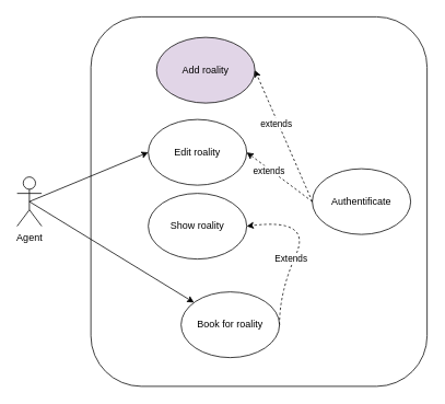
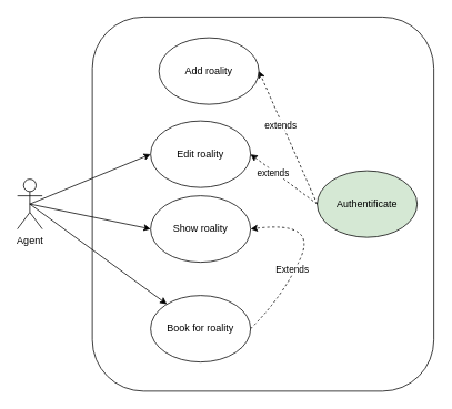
- <mxCell id="4" value="Add roality" style="ellipse;whiteSpace=wrap;html=1;fillColor=#e1d5e7;" vertex="1" parent="1"><mxGeometry x="190" y="45" width="120" height="80" as="geometry" /></mxCell>
+ <mxCell id="4" value="Add roality" style="ellipse;whiteSpace=wrap;html=1;" vertex="1" parent="1"><mxGeometry x="190" y="45" width="120" height="80" as="geometry" /></mxCell>
- <mxCell id="5" value="Authentificate" style="ellipse;whiteSpace=wrap;html=1;" vertex="1" parent="1"><mxGeometry x="380" y="205" width="120" height="80" as="geometry" /></mxCell>
+ <mxCell id="5" value="Authentificate" style="ellipse;whiteSpace=wrap;html=1;fillColor=#d5e8d4;" vertex="1" parent="1"><mxGeometry x="380" y="205" width="120" height="80" as="geometry" /></mxCell>
+ <mxCell id="9" value="" style="endArrow=classic;html=1;exitX=0.5;exitY=0.5;exitDx=0;exitDy=0;exitPerimeter=0;entryX=0;entryY=0.5;entryDx=0;entryDy=0;" edge="1" parent="1" source="3" target="8"><mxGeometry width="50" height="50" relative="1" as="geometry"><mxPoint x="45" y="255" as="sourcePoint" /><mxPoint x="280" y="195" as="targetPoint" /></mxGeometry></mxCell>
- <mxCell id="7" value="Book for roality" style="ellipse;whiteSpace=wrap;html=1;" vertex="1" parent="1"><mxGeometry x="220" y="355" width="120" height="80" as="geometry" /></mxCell>
+ <mxCell id="7" value="Book for roality" style="ellipse;whiteSpace=wrap;html=1;" vertex="1" parent="1"><mxGeometry x="180" y="355" width="120" height="80" as="geometry" /></mxCell>
